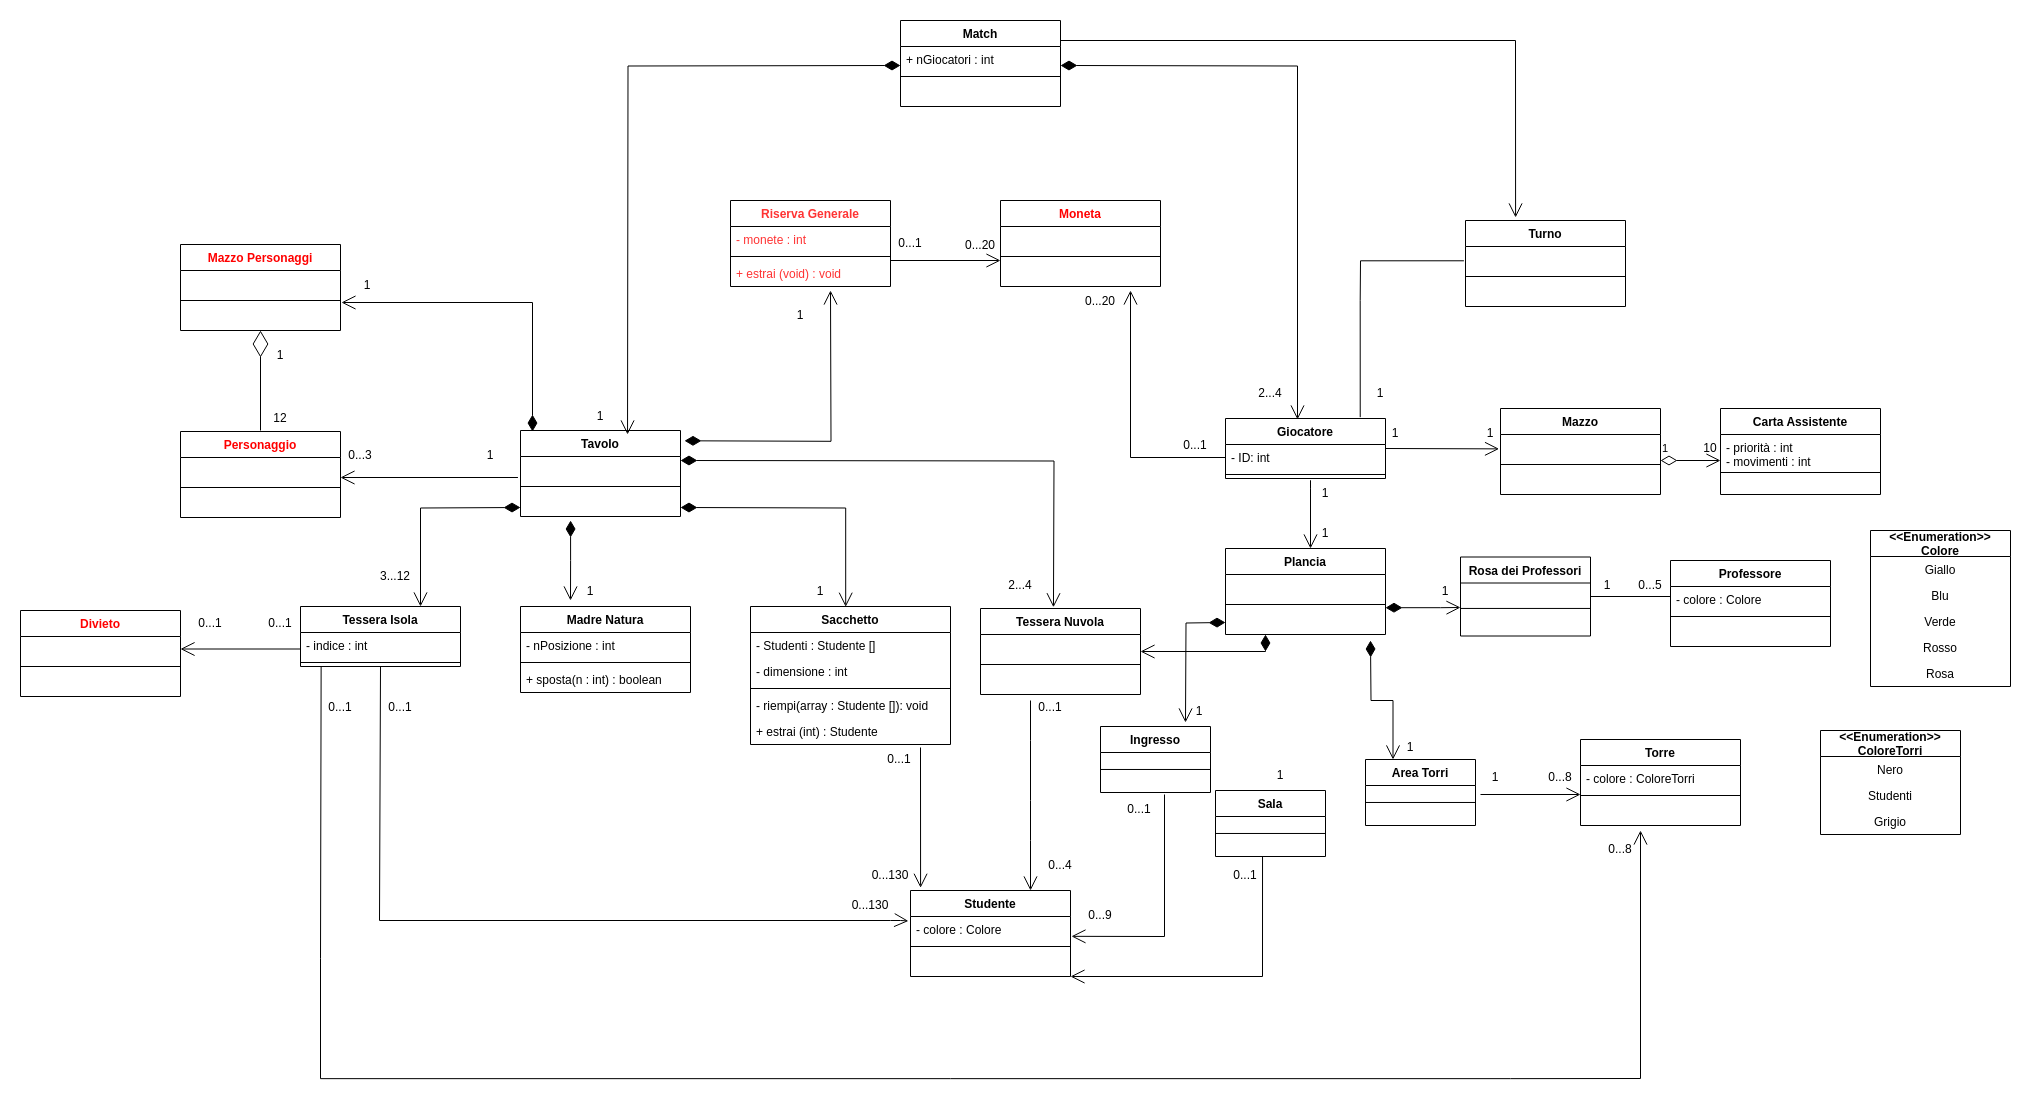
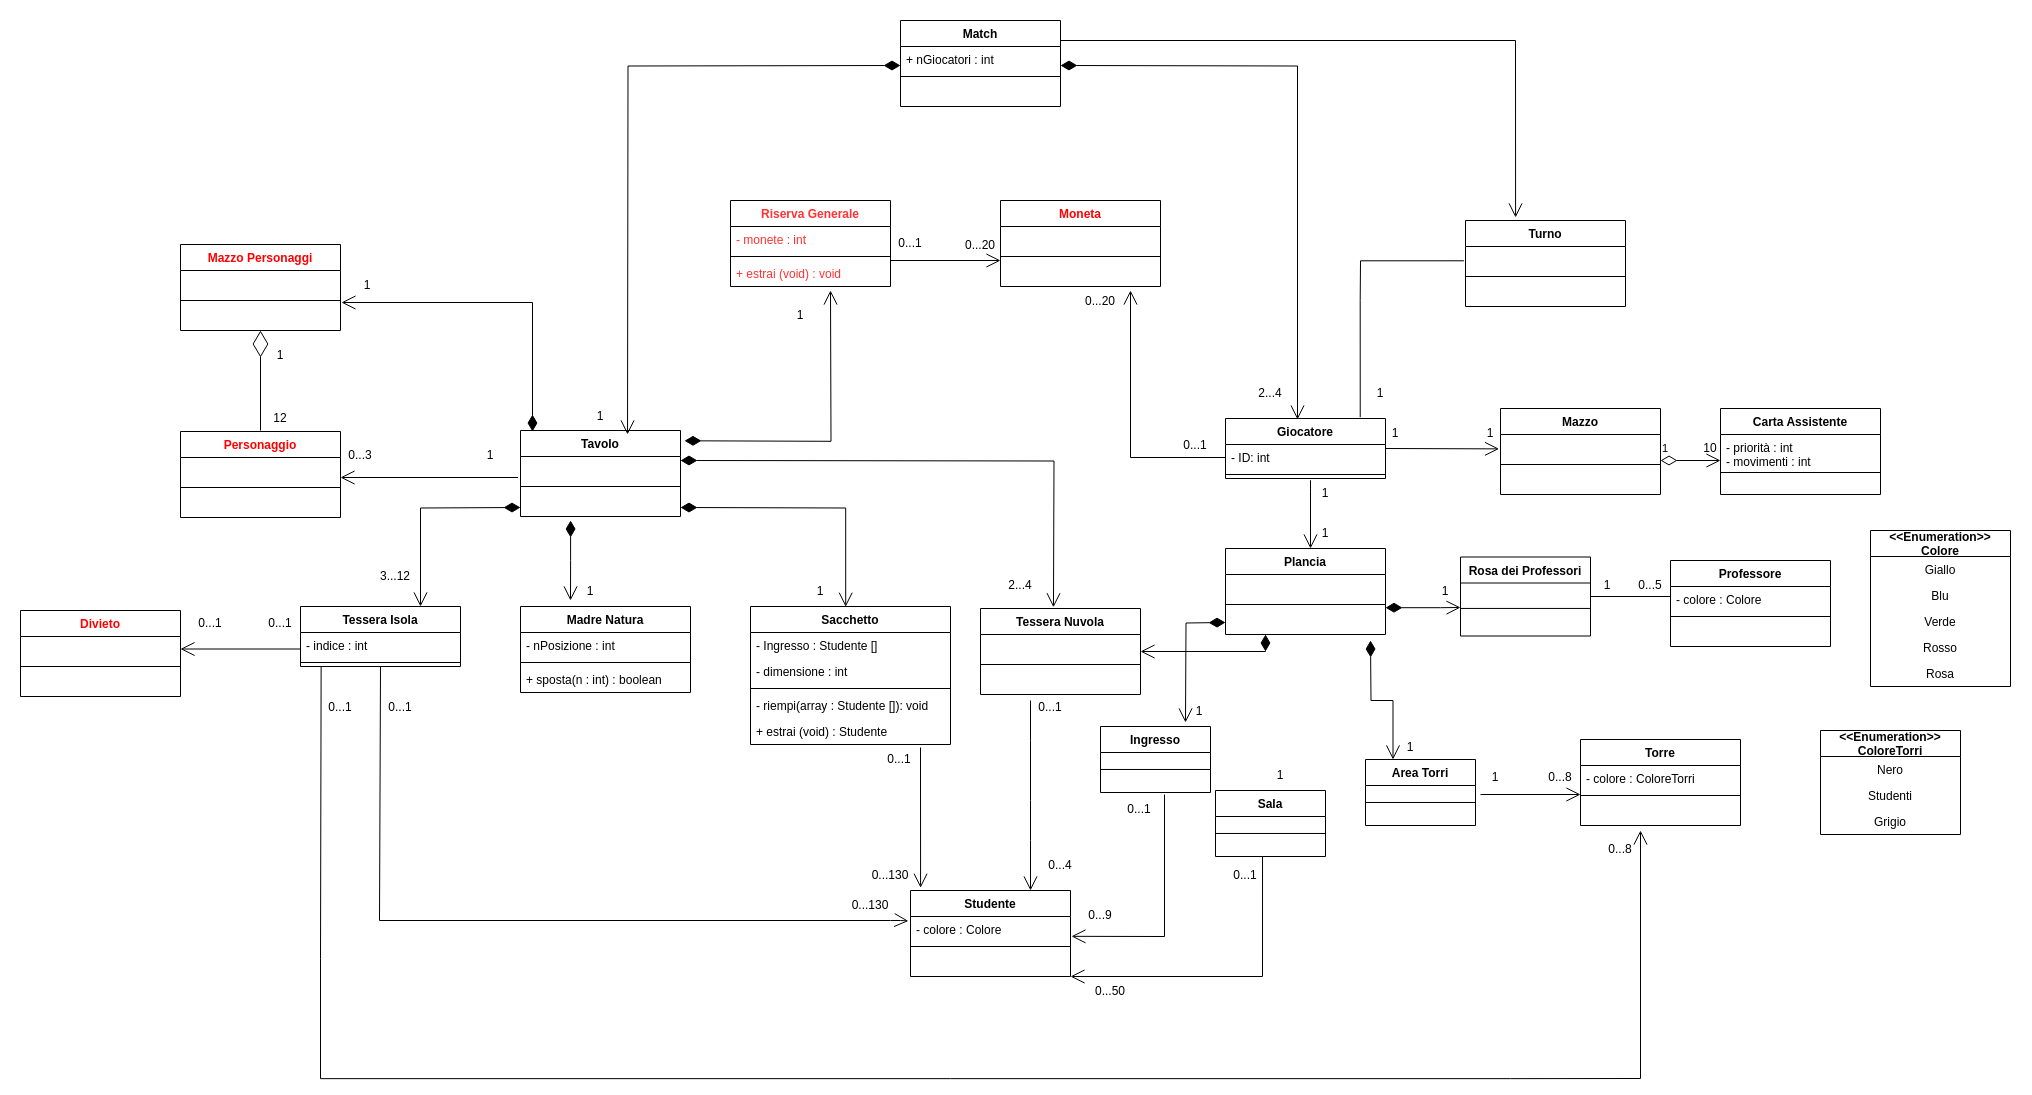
- <mxCell id="14" value="- Studenti : Studente []" style="text;strokeColor=none;fillColor=none;align=left;verticalAlign=top;spacingLeft=4;spacingRight=4;overflow=hidden;rotatable=0;points=[[0,0.5],[1,0.5]];portConstraint=eastwest;" parent="13" vertex="1"><mxGeometry y="26" width="200" height="26" as="geometry" /></mxCell>
+ <mxCell id="14" value="- Ingresso : Studente []" style="text;strokeColor=none;fillColor=none;align=left;verticalAlign=top;spacingLeft=4;spacingRight=4;overflow=hidden;rotatable=0;points=[[0,0.5],[1,0.5]];portConstraint=eastwest;" parent="13" vertex="1"><mxGeometry y="26" width="200" height="26" as="geometry" /></mxCell>
- <mxCell id="18" value="+ estrai (int) : Studente" style="text;strokeColor=none;fillColor=none;align=left;verticalAlign=top;spacingLeft=4;spacingRight=4;overflow=hidden;rotatable=0;points=[[0,0.5],[1,0.5]];portConstraint=eastwest;" parent="13" vertex="1"><mxGeometry y="112" width="200" height="26" as="geometry" /></mxCell>
+ <mxCell id="18" value="+ estrai (void) : Studente" style="text;strokeColor=none;fillColor=none;align=left;verticalAlign=top;spacingLeft=4;spacingRight=4;overflow=hidden;rotatable=0;points=[[0,0.5],[1,0.5]];portConstraint=eastwest;" parent="13" vertex="1"><mxGeometry y="112" width="200" height="26" as="geometry" /></mxCell>
+ <mxCell id="144" value="0...50" style="text;html=1;strokeColor=none;fillColor=none;align=center;verticalAlign=middle;whiteSpace=wrap;rounded=0;" parent="1" vertex="1"><mxGeometry x="1080" y="976" width="60" height="30" as="geometry" /></mxCell>
